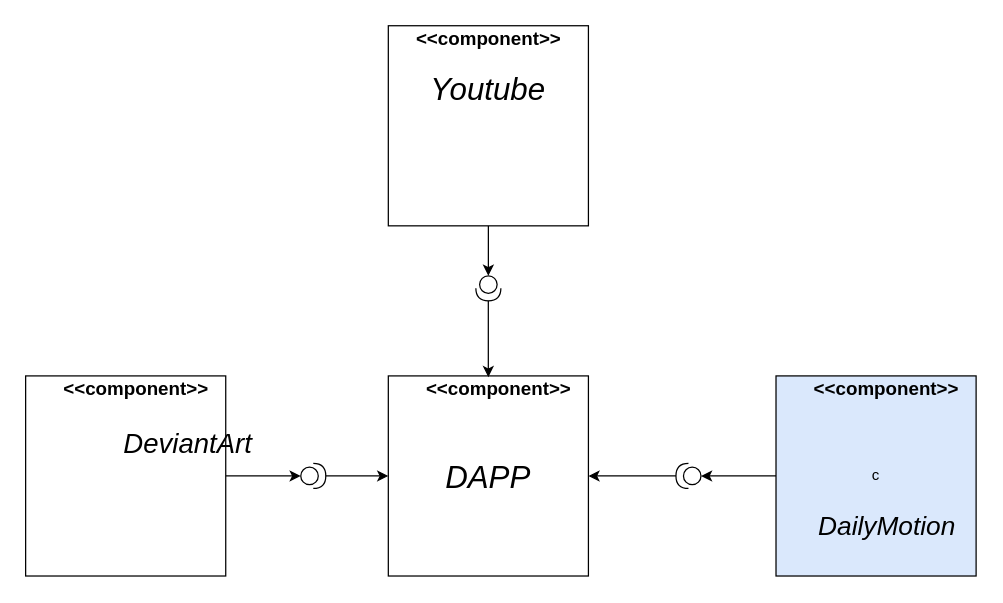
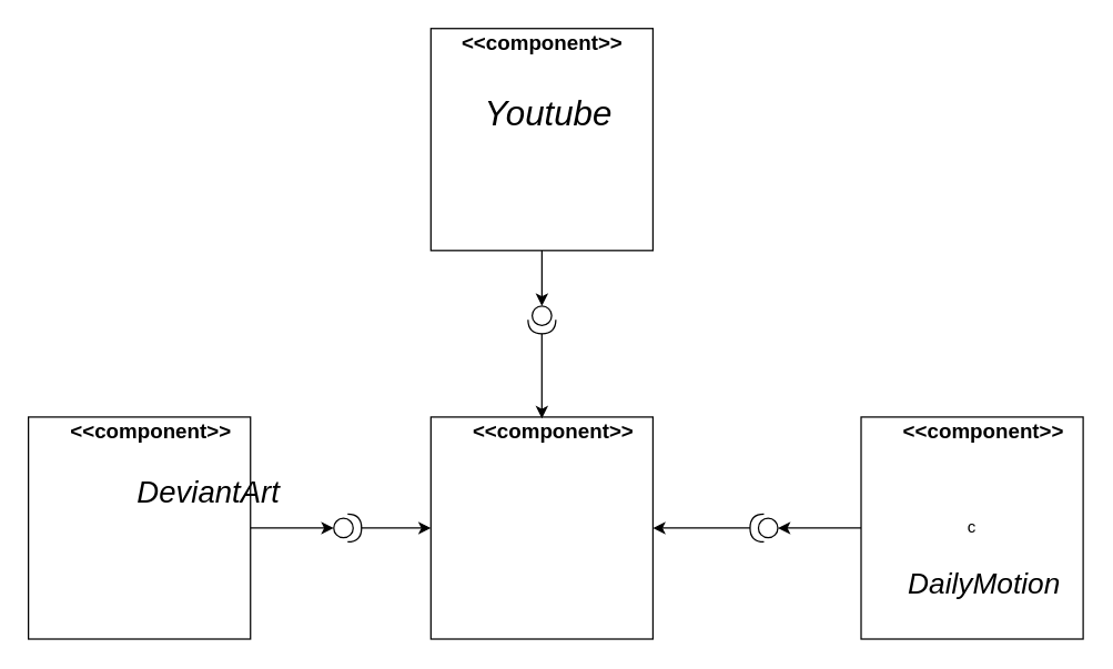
- <mxCell id="16" value="&lt;font size=&quot;1&quot;&gt;&lt;i style=&quot;font-size: 25px&quot;&gt;Youtube&lt;/i&gt;&lt;/font&gt;" style="text;html=1;strokeColor=none;fillColor=none;align=center;verticalAlign=middle;whiteSpace=wrap;rounded=0;" parent="1" vertex="1"><mxGeometry x="370" y="60" width="40" height="20" as="geometry" /></mxCell>
+ <mxCell id="16" value="&lt;font size=&quot;1&quot;&gt;&lt;i style=&quot;font-size: 25px&quot;&gt;Youtube&lt;/i&gt;&lt;/font&gt;" style="text;html=1;strokeColor=none;fillColor=none;align=center;verticalAlign=middle;whiteSpace=wrap;rounded=0;" parent="1" vertex="1"><mxGeometry x="375" y="70" width="40" height="20" as="geometry" /></mxCell>
- <mxCell id="13" value="&lt;font style=&quot;font-size: 25px&quot;&gt;&lt;i&gt;DAPP&lt;/i&gt;&lt;/font&gt;" style="text;html=1;strokeColor=none;fillColor=none;align=center;verticalAlign=middle;whiteSpace=wrap;rounded=0;" parent="1" vertex="1"><mxGeometry x="370" y="370" width="40" height="20" as="geometry" /></mxCell>
- <mxCell id="6" value="c" style="whiteSpace=wrap;html=1;aspect=fixed;fillColor=#dae8fc;" parent="1" vertex="1"><mxGeometry x="620" y="300" width="160" height="160" as="geometry" /></mxCell>
+ <mxCell id="6" value="c" style="whiteSpace=wrap;html=1;aspect=fixed;" parent="1" vertex="1"><mxGeometry x="620" y="300" width="160" height="160" as="geometry" /></mxCell>
